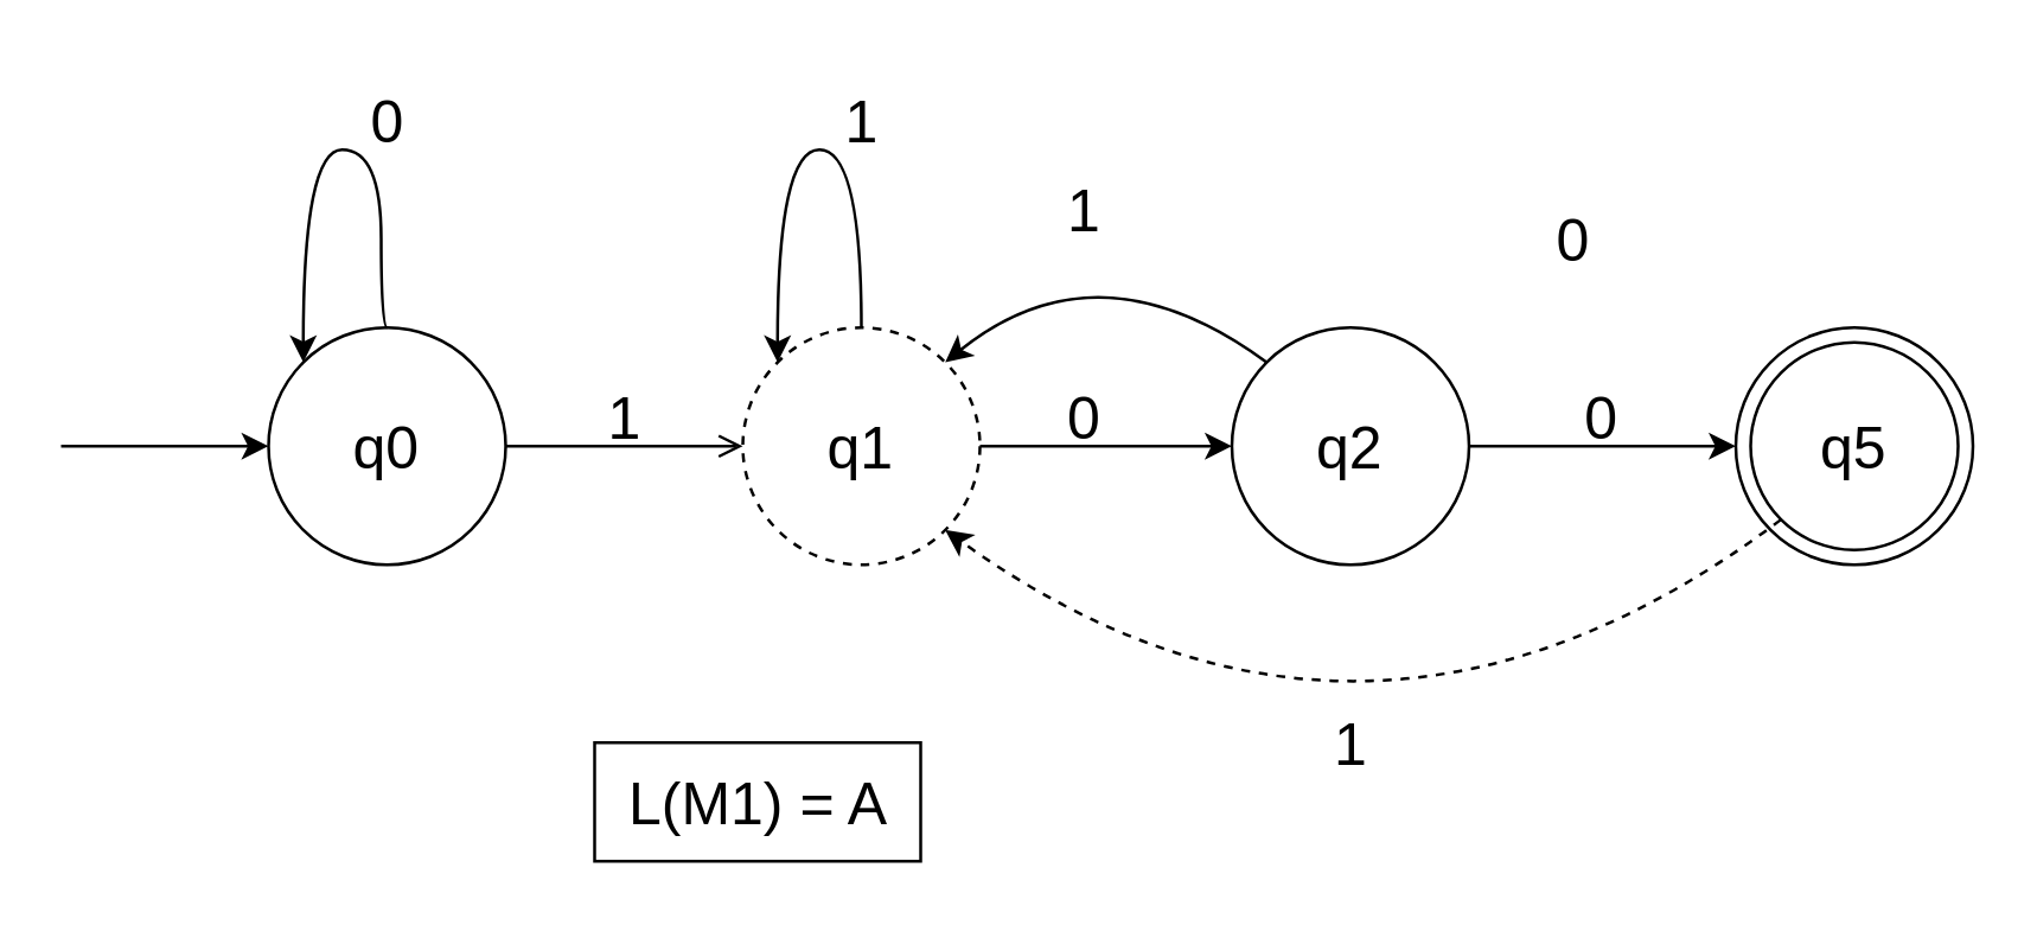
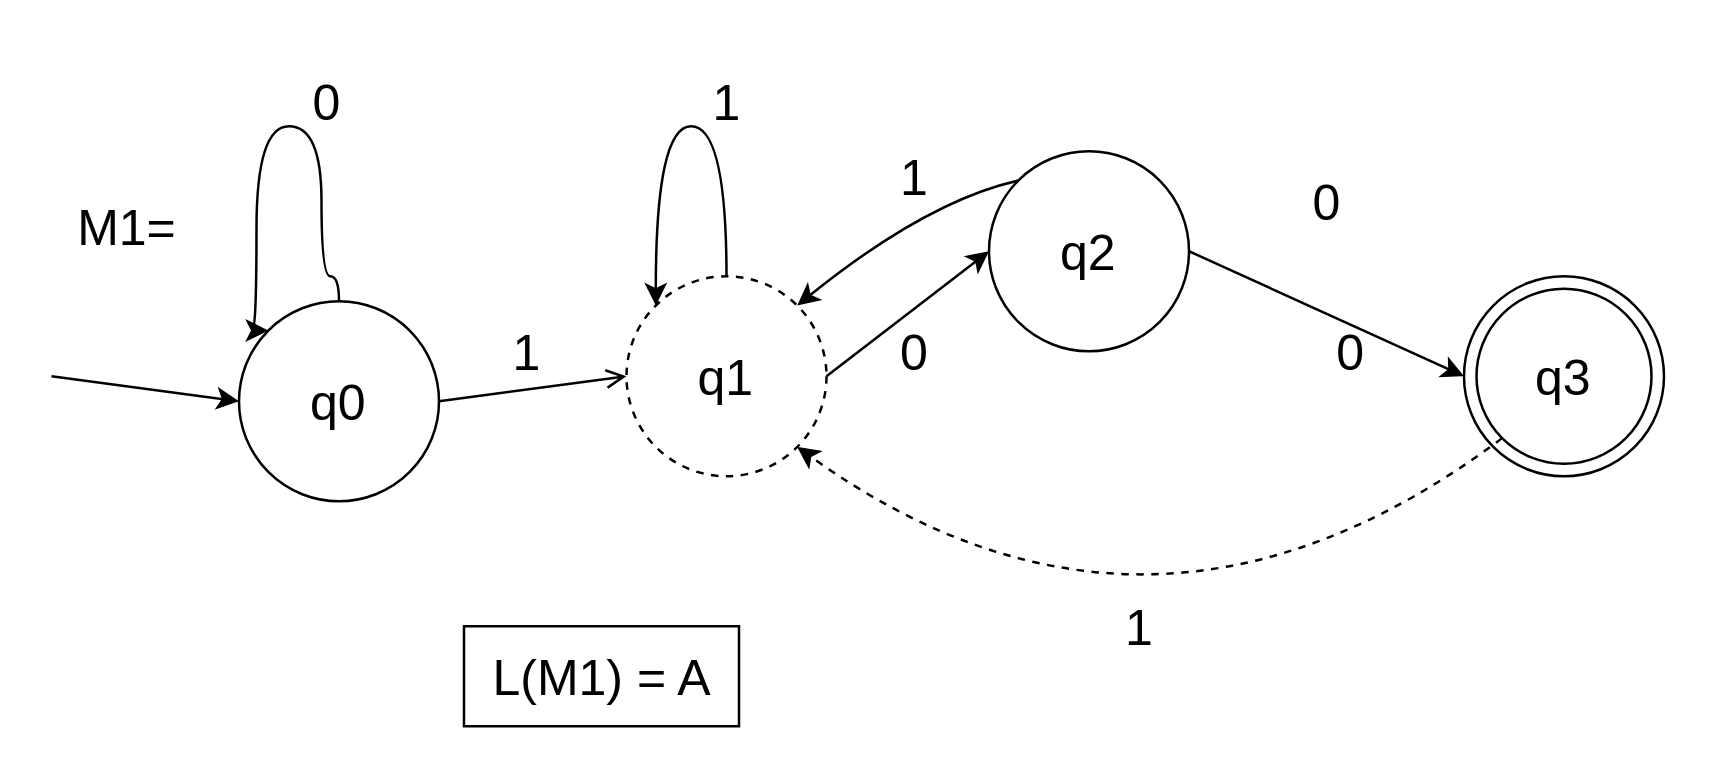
+ <mxCell id="20" value="M1=" style="text;html=1;align=center;verticalAlign=middle;resizable=0;points=[];autosize=1;strokeColor=none;fillColor=none;fontSize=20;fontColor=#000000;" parent="1" vertex="1"><mxGeometry x="20" y="70" width="60" height="40" as="geometry" /></mxCell>
- <mxCell id="5" value="&lt;font style=&quot;font-size: 20px;&quot;&gt;q0&lt;/font&gt;" style="ellipse;whiteSpace=wrap;html=1;aspect=fixed;strokeColor=#000000;fontColor=#000000;fillColor=none;" parent="1" vertex="1"><mxGeometry x="90" y="110" width="80" height="80" as="geometry" /></mxCell>
+ <mxCell id="5" value="&lt;font style=&quot;font-size: 20px;&quot;&gt;q0&lt;/font&gt;" style="ellipse;whiteSpace=wrap;html=1;aspect=fixed;strokeColor=#000000;fontColor=#000000;fillColor=none;" parent="1" vertex="1"><mxGeometry x="95" y="120" width="80" height="80" as="geometry" /></mxCell>
- <mxCell id="4" value="&lt;font style=&quot;font-size: 20px;&quot;&gt;q2&lt;/font&gt;" style="ellipse;whiteSpace=wrap;html=1;aspect=fixed;strokeColor=#000000;fontColor=#000000;fillColor=none;" parent="1" vertex="1"><mxGeometry x="415" y="110" width="80" height="80" as="geometry" /></mxCell>
+ <mxCell id="4" value="&lt;font style=&quot;font-size: 20px;&quot;&gt;q2&lt;/font&gt;" style="ellipse;whiteSpace=wrap;html=1;aspect=fixed;strokeColor=#000000;fontColor=#000000;fillColor=none;" parent="1" vertex="1"><mxGeometry x="395" y="60" width="80" height="80" as="geometry" /></mxCell>
- <mxCell id="3" value="&lt;font style=&quot;font-size: 20px;&quot;&gt;q5&lt;/font&gt;" style="ellipse;whiteSpace=wrap;html=1;aspect=fixed;strokeColor=#000000;fontColor=#000000;fillColor=none;" parent="1" vertex="1"><mxGeometry x="590" y="115" width="70" height="70" as="geometry" /></mxCell>
+ <mxCell id="3" value="&lt;font style=&quot;font-size: 20px;&quot;&gt;q3&lt;/font&gt;" style="ellipse;whiteSpace=wrap;html=1;aspect=fixed;strokeColor=#000000;fontColor=#000000;fillColor=none;" parent="1" vertex="1"><mxGeometry x="590" y="115" width="70" height="70" as="geometry" /></mxCell>
- <mxCell id="21" value="L(M1) = A" style="text;html=1;align=center;verticalAlign=middle;resizable=0;points=[];autosize=1;strokeColor=#000000;fillColor=none;fontSize=20;fontColor=#000000;" parent="1" vertex="1"><mxGeometry x="200" y="250" width="110" height="40" as="geometry" /></mxCell>
+ <mxCell id="21" value="L(M1) = A" style="text;html=1;align=center;verticalAlign=middle;resizable=0;points=[];autosize=1;strokeColor=#000000;fillColor=none;fontSize=20;fontColor=#000000;" parent="1" vertex="1"><mxGeometry x="185" y="250" width="110" height="40" as="geometry" /></mxCell>
